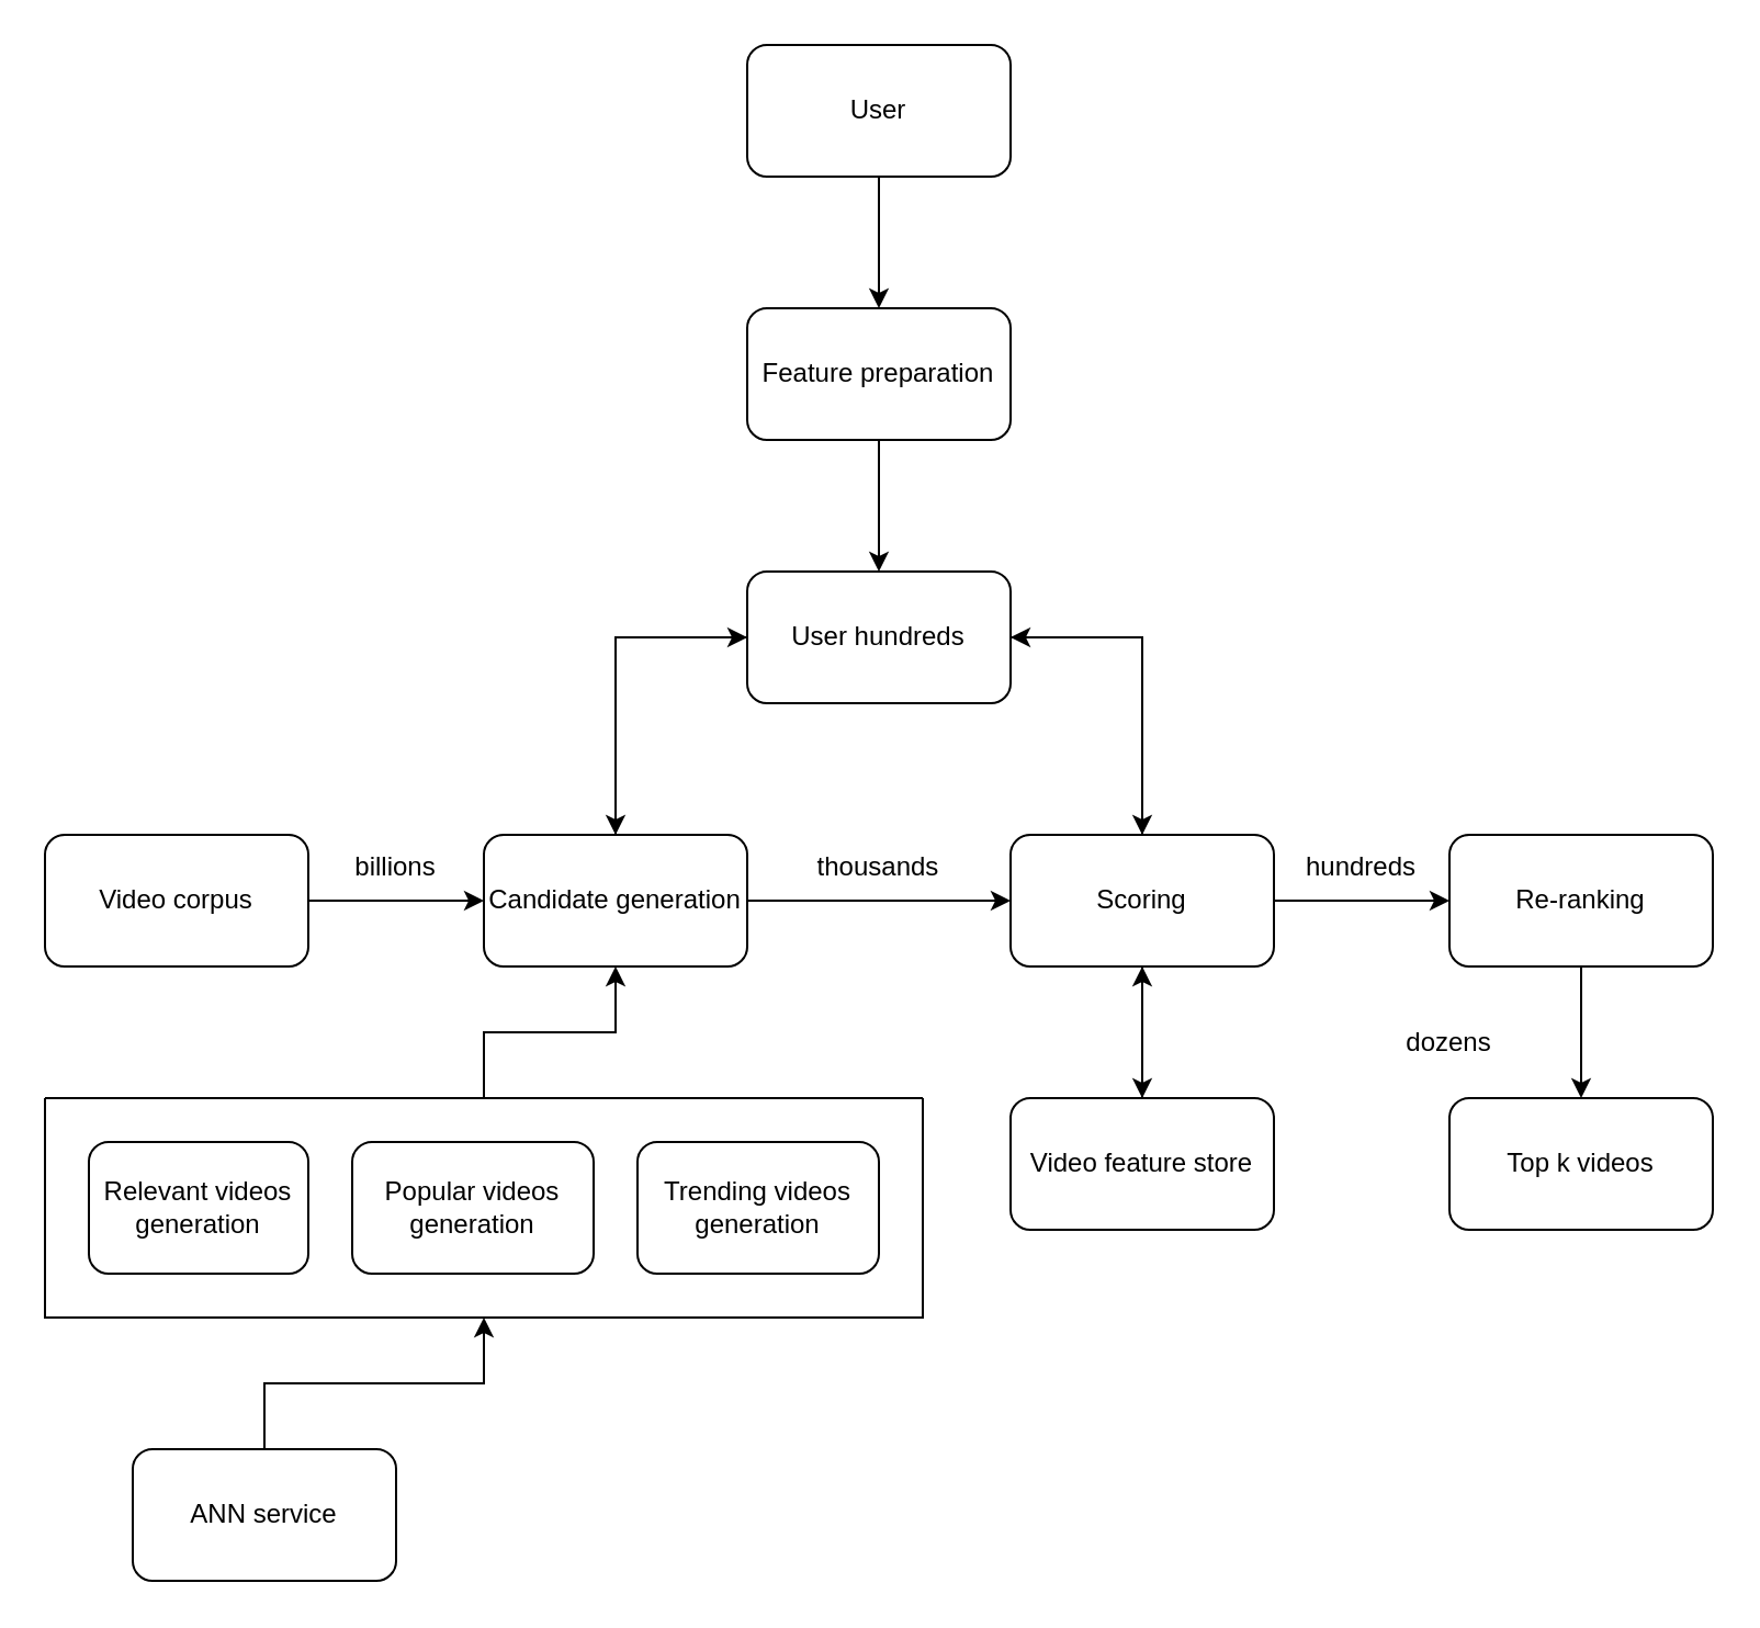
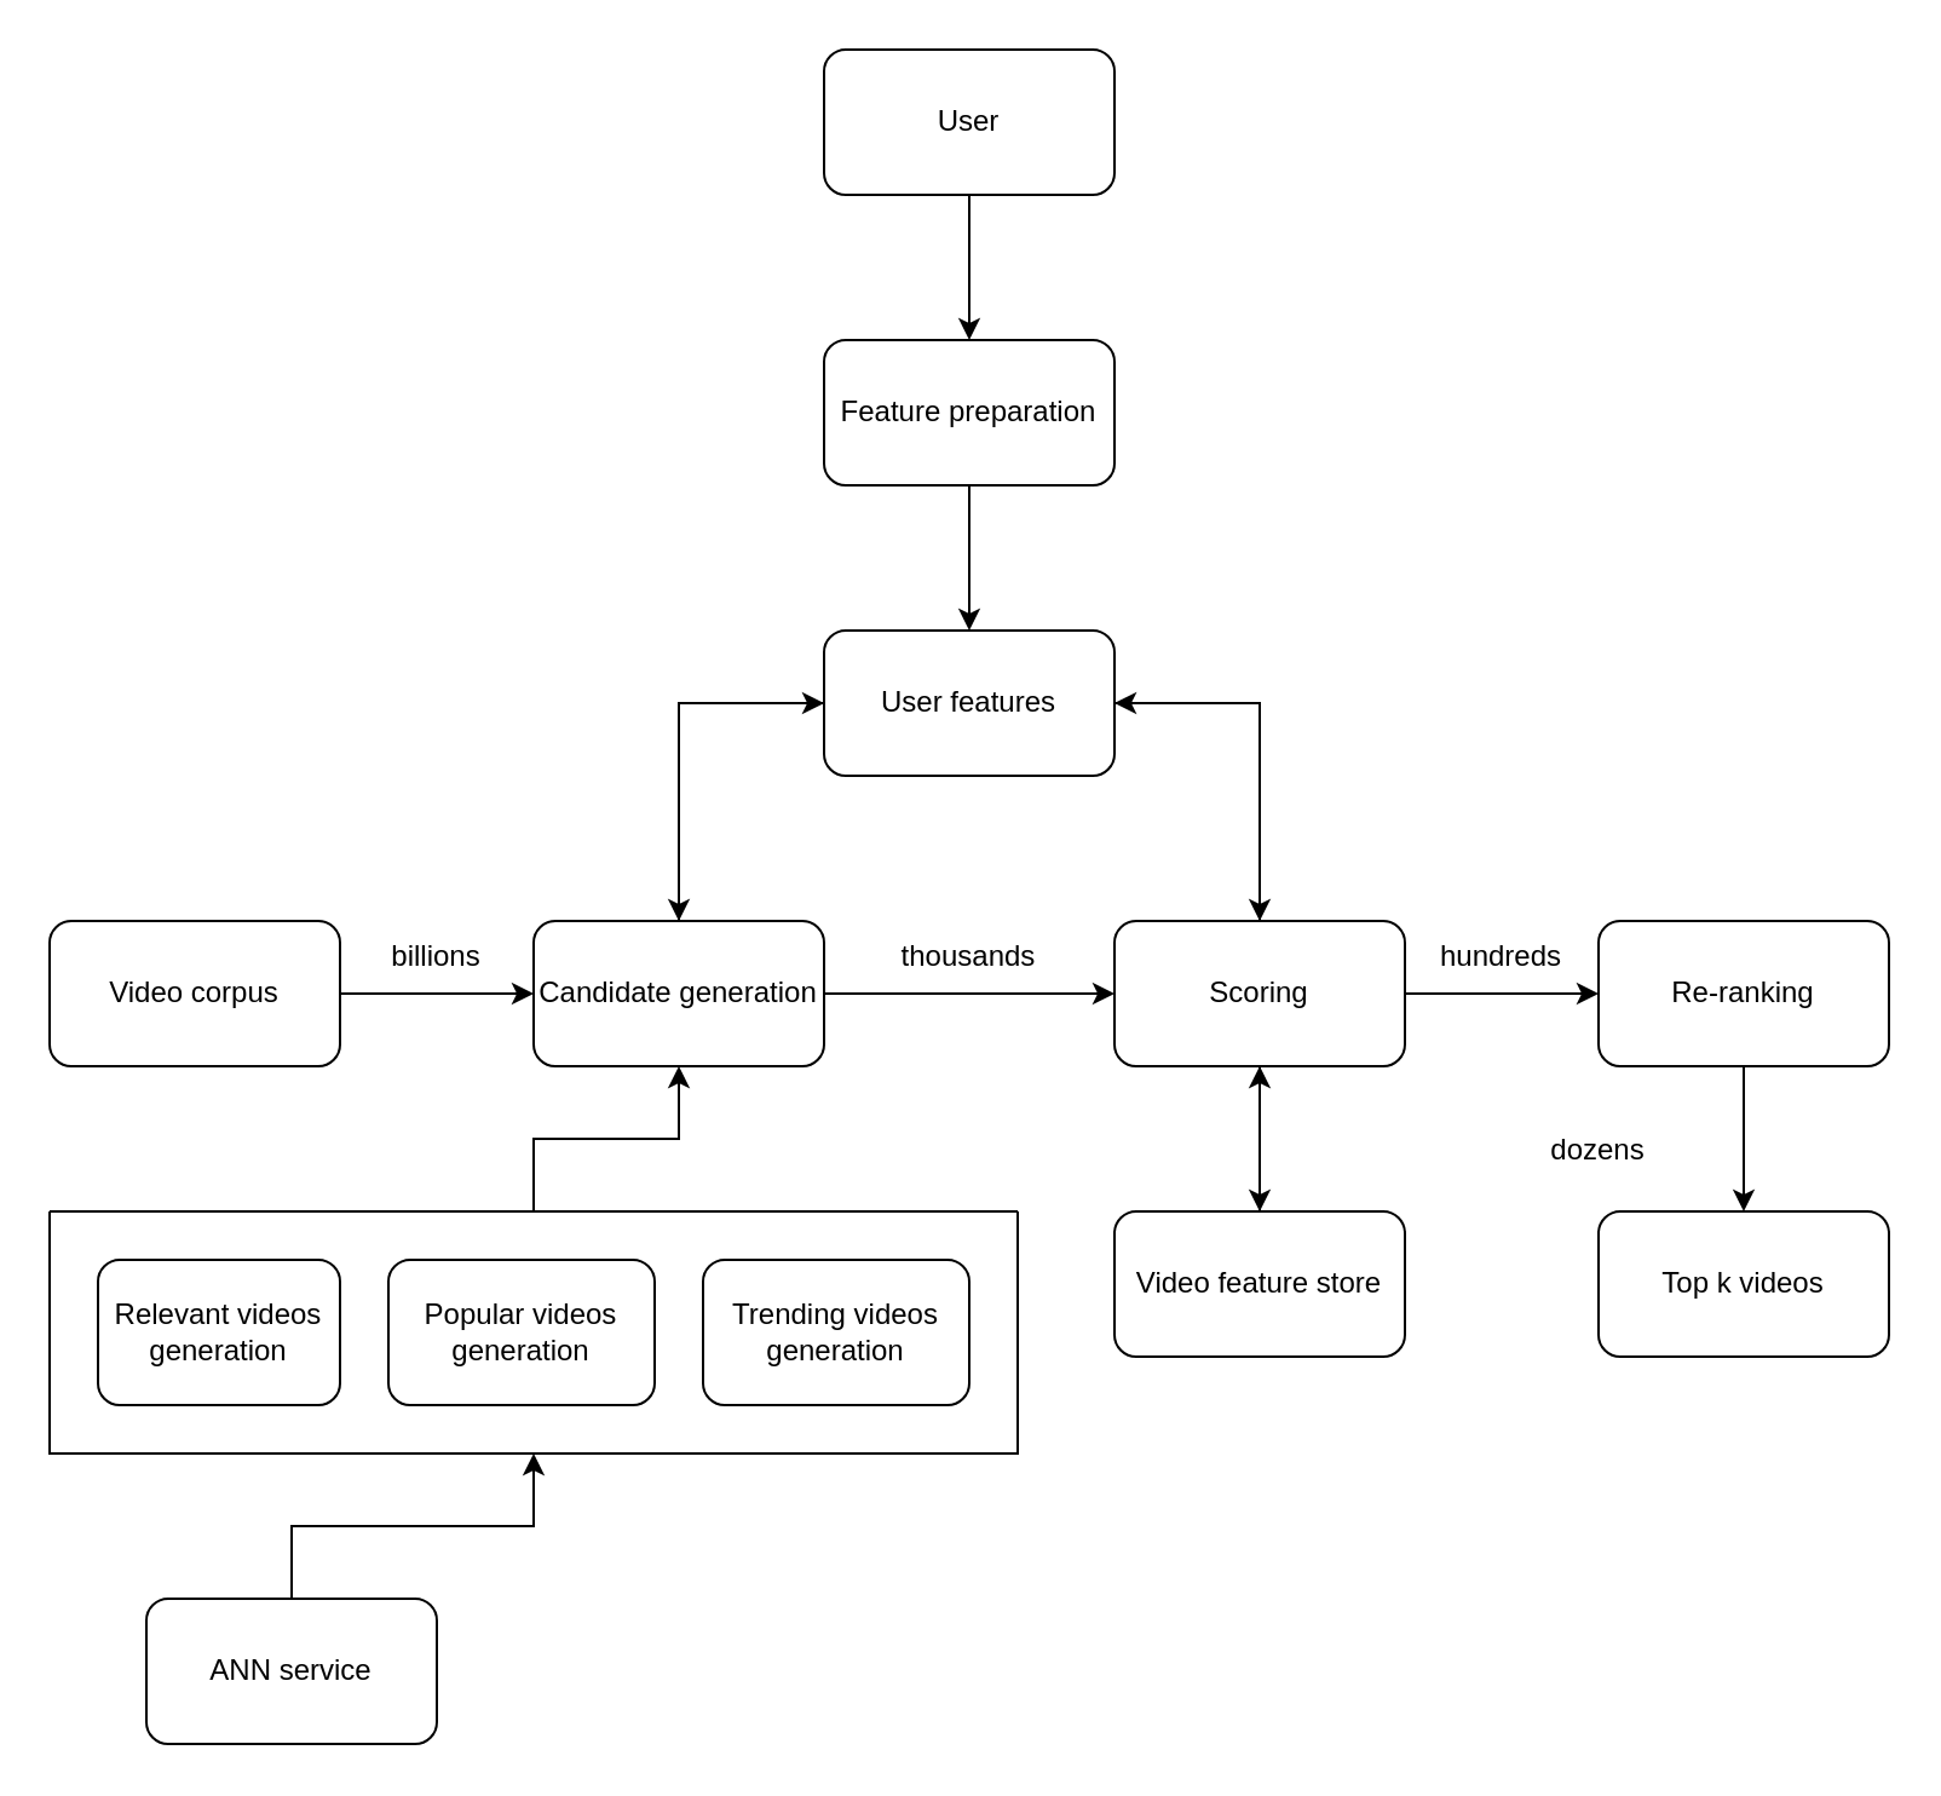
- <mxCell id="15" value="User hundreds" style="rounded=1;whiteSpace=wrap;html=1;" vertex="1" parent="1"><mxGeometry x="340" y="260" width="120" height="60" as="geometry" /></mxCell>
+ <mxCell id="15" value="User features" style="rounded=1;whiteSpace=wrap;html=1;" vertex="1" parent="1"><mxGeometry x="340" y="260" width="120" height="60" as="geometry" /></mxCell>
